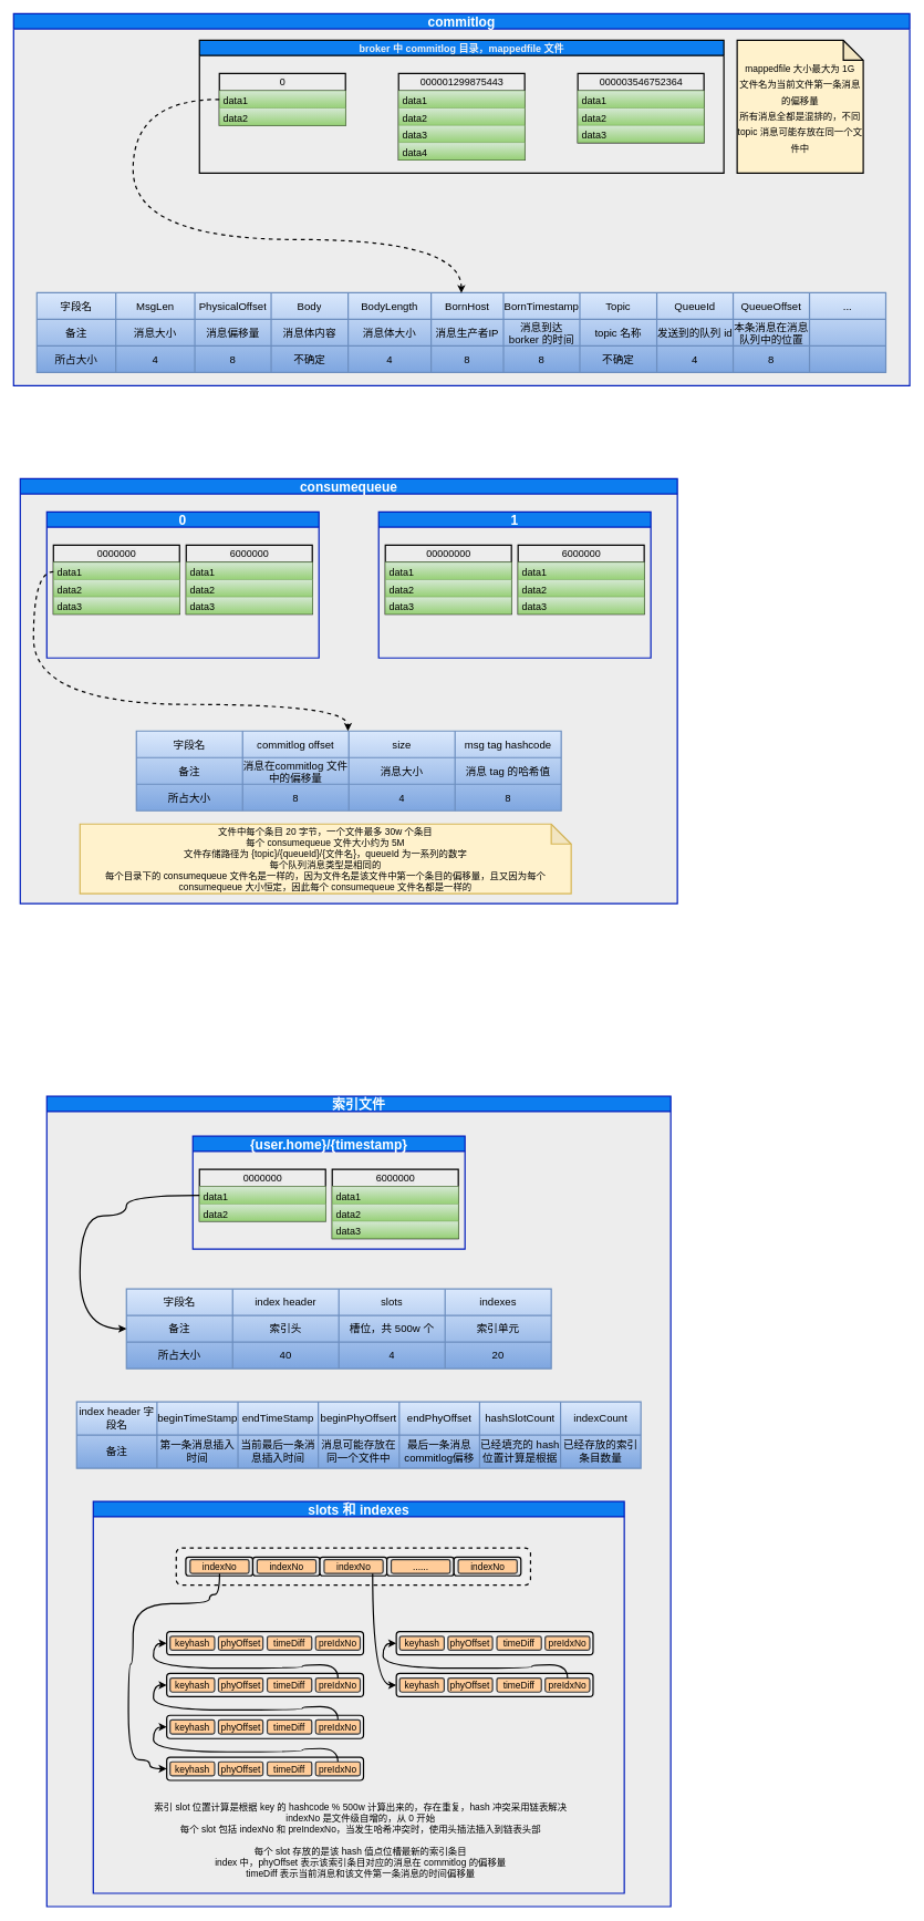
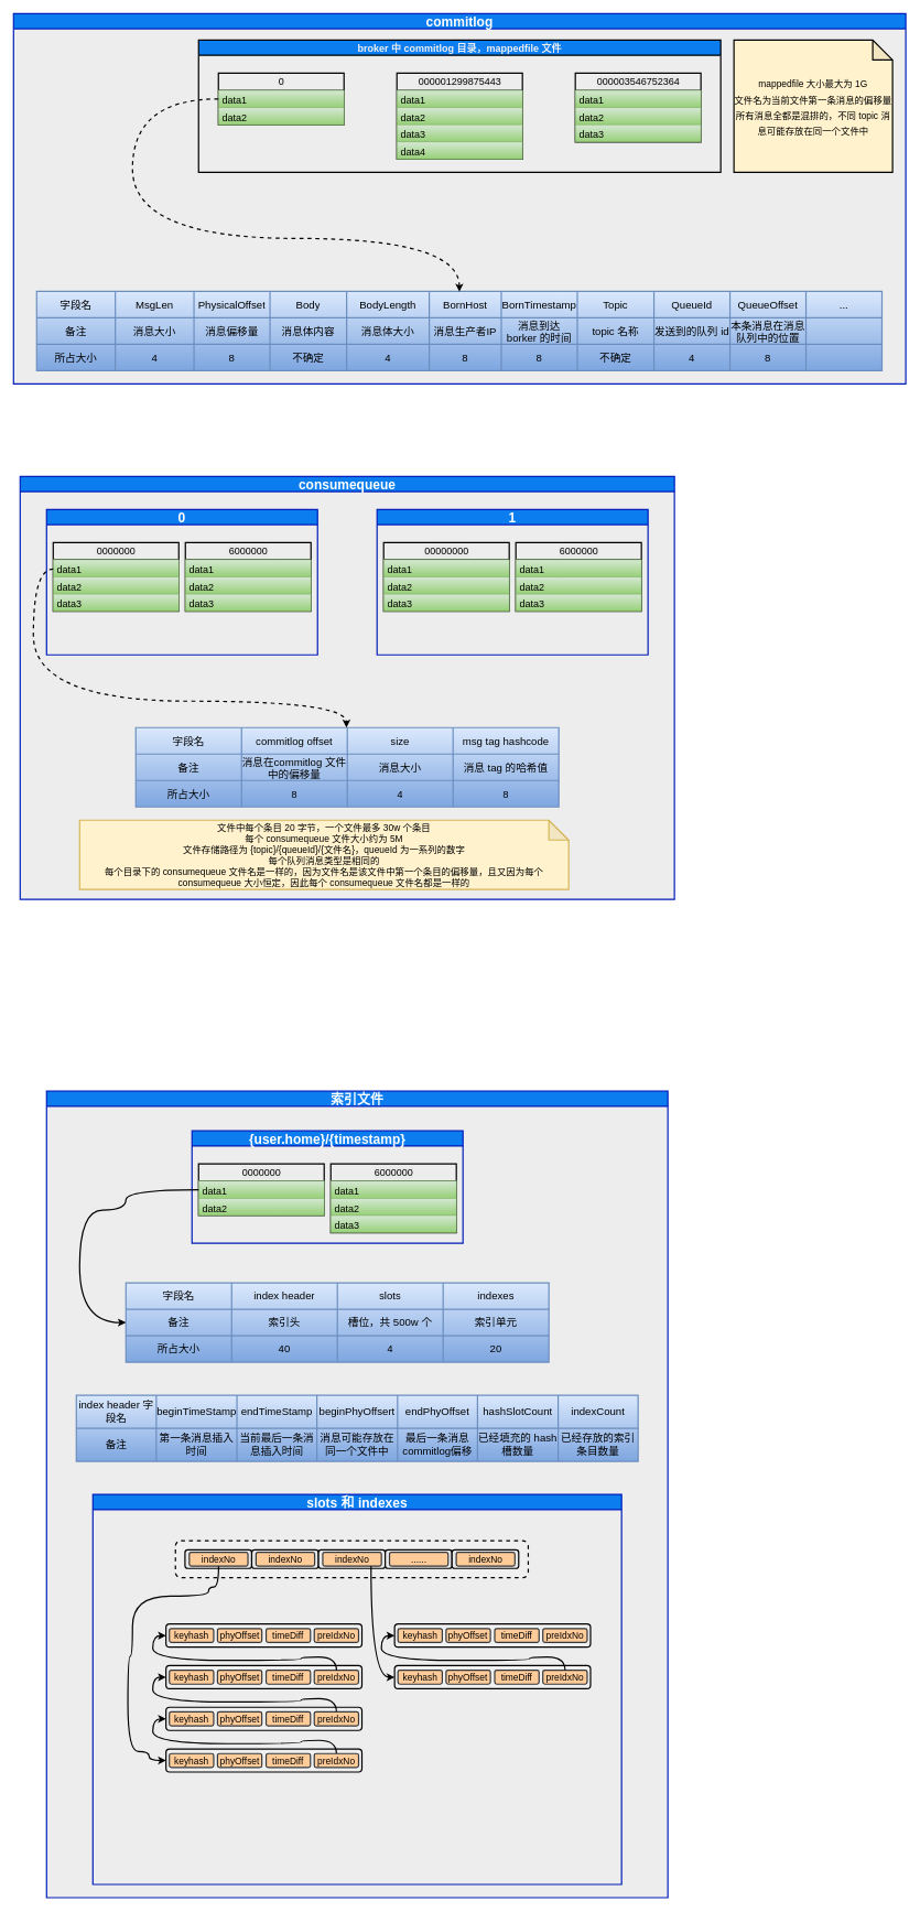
- <mxCell id="54" value="&lt;span style=&quot;font-size: 14px;&quot;&gt;&lt;font face=&quot;Helvetica&quot;&gt;mappedfile 大小最大为 1G&lt;br&gt;文件名为当前文件第一条消息的偏移量&lt;br&gt;所有消息全都是混排的，不同 topic 消息可能存放在同一个文件中&lt;br&gt;&lt;/font&gt;&lt;/span&gt;" style="shape=note;whiteSpace=wrap;html=1;backgroundOutline=1;darkOpacity=0.05;hachureGap=4;fontFamily=Architects Daughter;fontSource=https%3A%2F%2Ffonts.googleapis.com%2Fcss%3Ffamily%3DArchitects%2BDaughter;fontSize=20;strokeWidth=2;fillColor=#fff2cc;strokeColor=default;" parent="2" vertex="1"><mxGeometry x="1090" y="40" width="190" height="200" as="geometry" /></mxCell>
+ <mxCell id="54" value="&lt;span style=&quot;font-size: 14px;&quot;&gt;&lt;font face=&quot;Helvetica&quot;&gt;mappedfile 大小最大为 1G&lt;br&gt;文件名为当前文件第一条消息的偏移量&lt;br&gt;所有消息全都是混排的，不同 topic 消息可能存放在同一个文件中&lt;br&gt;&lt;/font&gt;&lt;/span&gt;" style="shape=note;whiteSpace=wrap;html=1;backgroundOutline=1;darkOpacity=0.05;hachureGap=4;fontFamily=Architects Daughter;fontSource=https%3A%2F%2Ffonts.googleapis.com%2Fcss%3Ffamily%3DArchitects%2BDaughter;fontSize=20;strokeWidth=2;fillColor=#fff2cc;strokeColor=default;" parent="2" vertex="1"><mxGeometry x="1090" y="40" width="240" height="200" as="geometry" /></mxCell>
- <mxCell id="183" value="已经填充的 hash 位置计算是根据" style="shape=partialRectangle;html=1;whiteSpace=wrap;connectable=0;strokeColor=inherit;overflow=hidden;fillColor=none;top=0;left=0;bottom=0;right=0;pointerEvents=1;fontSize=16;sketch=1;hachureGap=4;jiggle=2;curveFitting=1;fontFamily=Helvetica;" parent="177" vertex="1"><mxGeometry x="607" width="122" height="50" as="geometry"><mxRectangle width="122" height="50" as="alternateBounds" /></mxGeometry></mxCell>
+ <mxCell id="183" value="已经填充的 hash 槽数量" style="shape=partialRectangle;html=1;whiteSpace=wrap;connectable=0;strokeColor=inherit;overflow=hidden;fillColor=none;top=0;left=0;bottom=0;right=0;pointerEvents=1;fontSize=16;sketch=1;hachureGap=4;jiggle=2;curveFitting=1;fontFamily=Helvetica;" parent="177" vertex="1"><mxGeometry x="607" width="122" height="50" as="geometry"><mxRectangle width="122" height="50" as="alternateBounds" /></mxGeometry></mxCell>
- <mxCell id="119" value="索引 slot 位置计算是根据 key 的 hashcode % 500w 计算出来的，存在重复，hash 冲突采用链表解决&lt;br&gt;indexNo 是文件级自增的，从 0 开始&lt;br&gt;每个 slot 包括 indexNo 和 preIndexNo，当发生哈希冲突时，使用头插法插入到链表头部&lt;br&gt;&lt;br&gt;每个 slot 存放的是该 hash 值点位槽最新的索引条目&lt;br&gt;index 中，phyOffset 表示该索引条目对应的消息在 commitlog 的偏移量&lt;br&gt;timeDiff 表示当前消息和该文件第一条消息的时间偏移量" style="text;html=1;strokeColor=none;fillColor=none;align=center;verticalAlign=middle;whiteSpace=wrap;rounded=0;fontSize=14;fontFamily=Helvetica;" parent="118" vertex="1"><mxGeometry x="58" y="450" width="690" height="120" as="geometry" /></mxCell>
